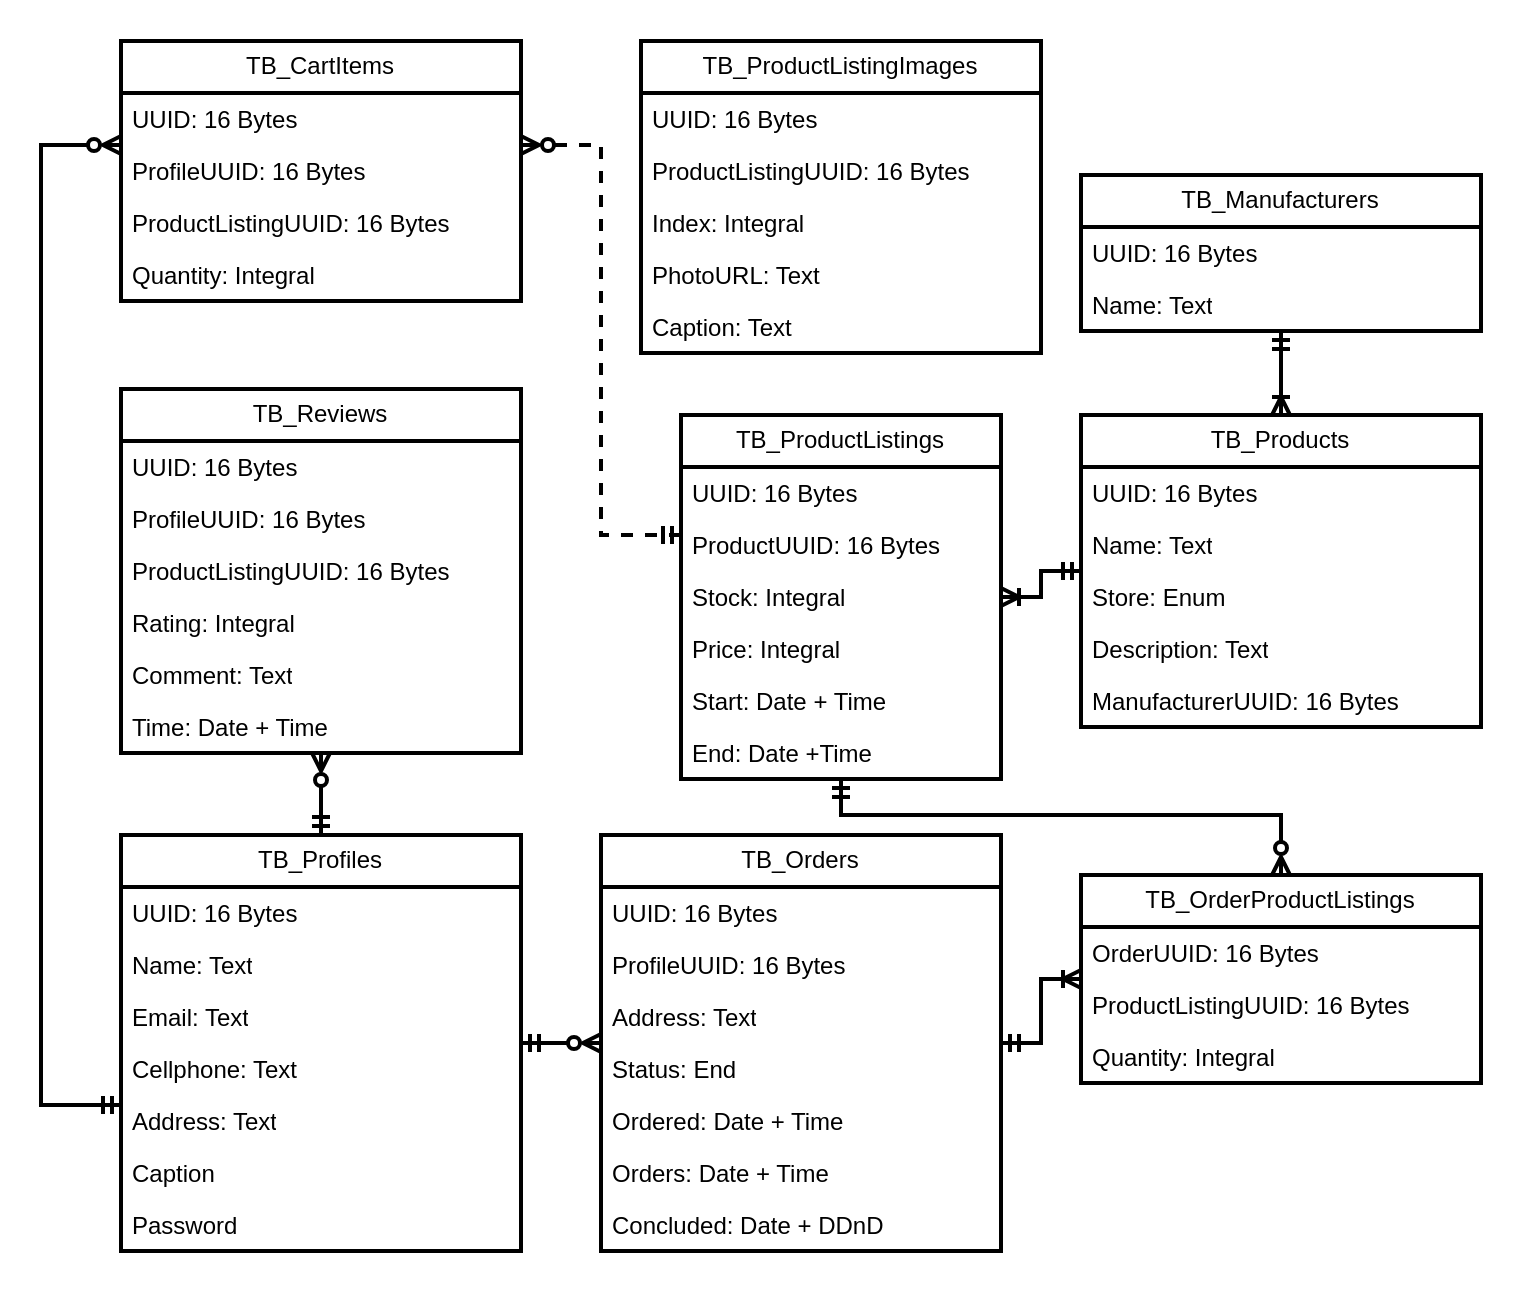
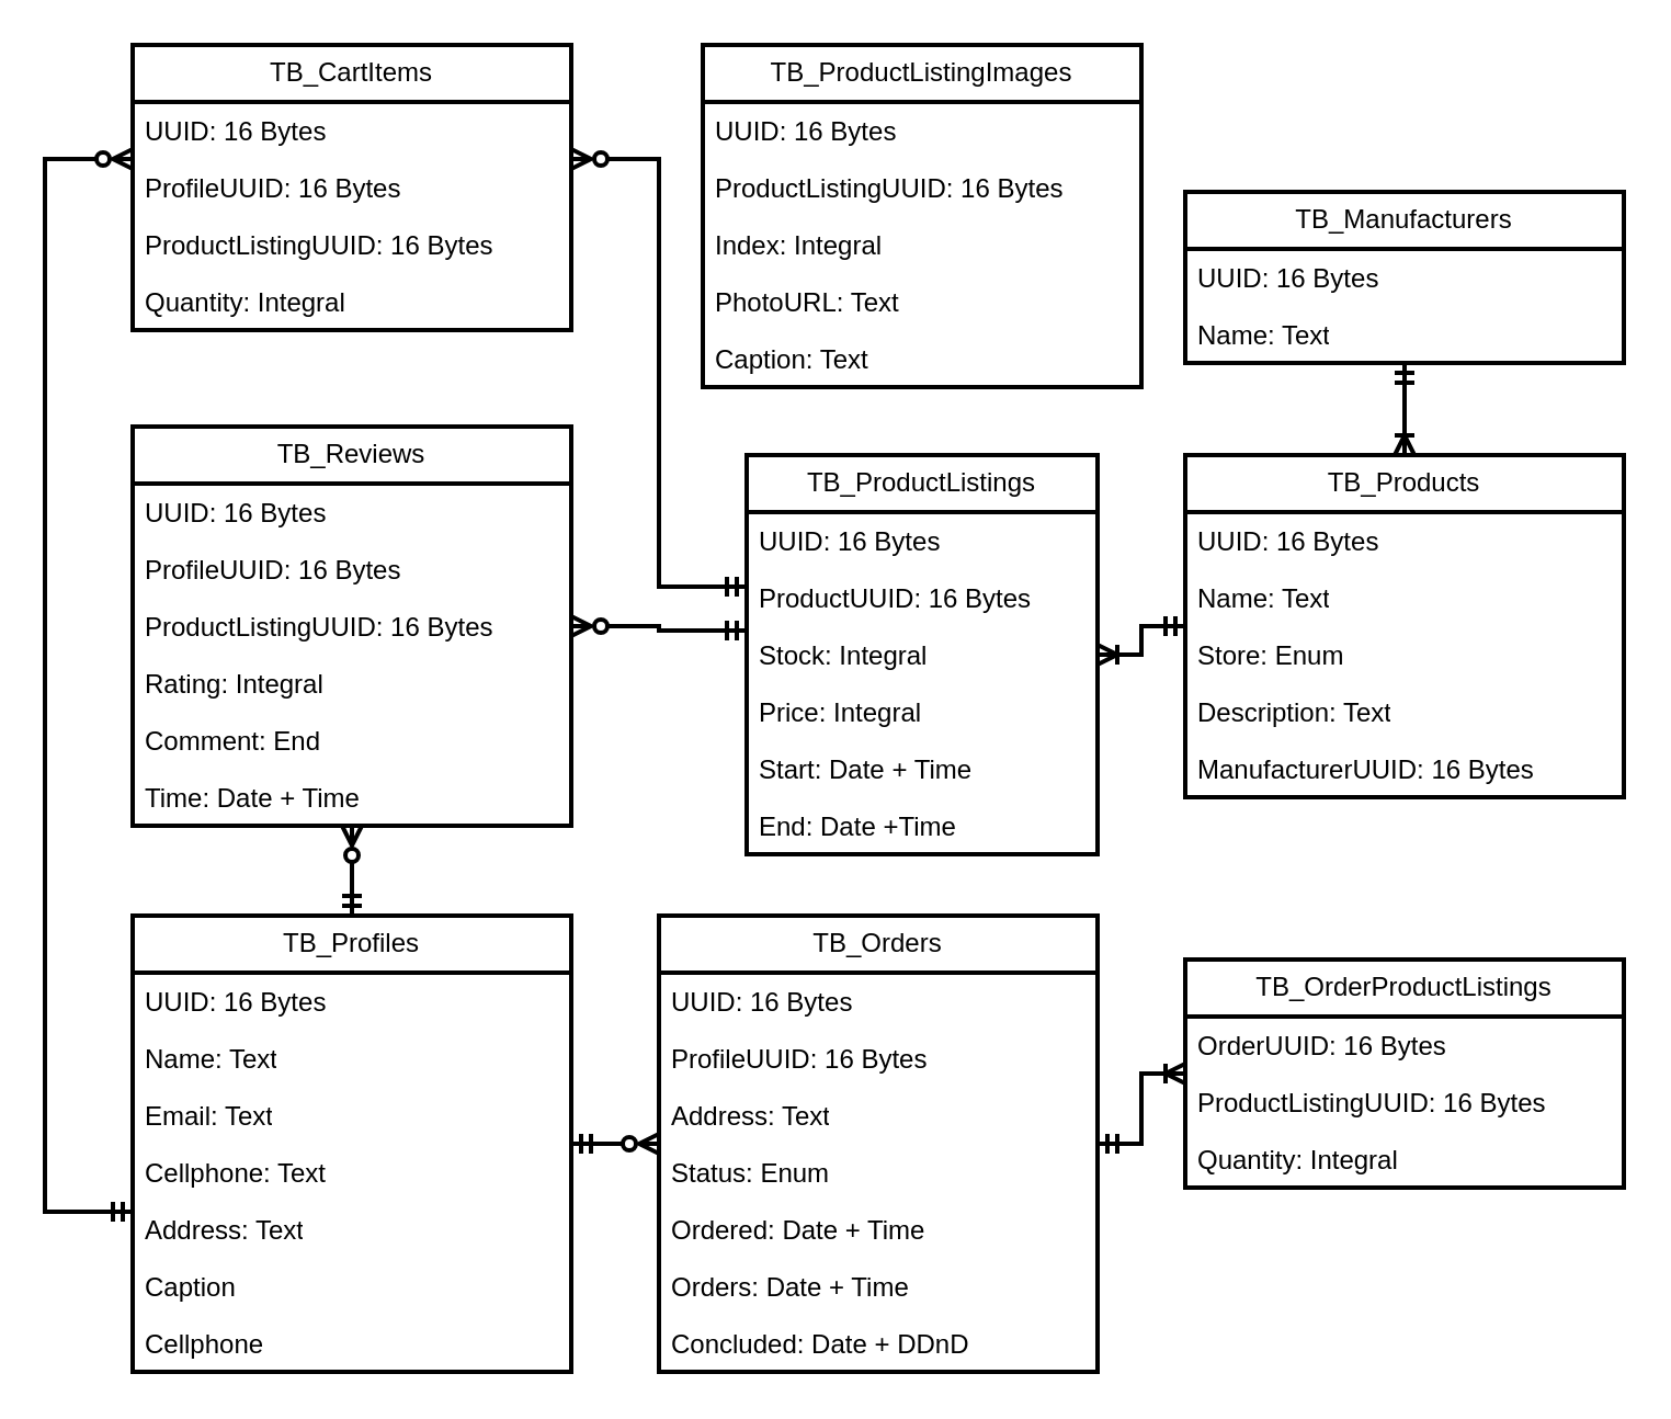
- <mxCell id="63" style="edgeStyle=orthogonalEdgeStyle;rounded=0;orthogonalLoop=1;jettySize=auto;html=1;endArrow=ERmandOne;endFill=0;startArrow=ERzeroToMany;startFill=0;strokeWidth=2;dashed=1;" parent="1" source="64" target="3" edge="1"><mxGeometry relative="1" as="geometry"><Array as="points"><mxPoint y="72" x="300" /><mxPoint y="267" x="300" /></Array></mxGeometry></mxCell>
+ <mxCell id="63" style="edgeStyle=orthogonalEdgeStyle;rounded=0;orthogonalLoop=1;jettySize=auto;html=1;endArrow=ERmandOne;endFill=0;startArrow=ERzeroToMany;startFill=0;strokeWidth=2;" parent="1" source="64" target="3" edge="1"><mxGeometry relative="1" as="geometry"><Array as="points"><mxPoint y="72" x="300" /><mxPoint y="267" x="300" /></Array></mxGeometry></mxCell>
+ <mxCell id="53" style="edgeStyle=orthogonalEdgeStyle;rounded=0;orthogonalLoop=1;jettySize=auto;html=1;endArrow=ERmandOne;endFill=0;startArrow=ERzeroToMany;startFill=0;strokeWidth=2;" parent="1" source="54" target="3" edge="1"><mxGeometry relative="1" as="geometry"><Array as="points"><mxPoint y="285" x="300" /><mxPoint y="287" x="300" /></Array></mxGeometry></mxCell>
- <mxCell id="59" value="Comment: Text" style="text;strokeColor=none;fillColor=none;align=left;verticalAlign=top;spacingLeft=4;spacingRight=4;overflow=hidden;rotatable=0;points=[[0,0.5],[1,0.5]];portConstraint=eastwest;whiteSpace=wrap;html=1;strokeWidth=2;" parent="54" vertex="1"><mxGeometry y="130" width="200" height="26" as="geometry" /></mxCell>
+ <mxCell id="59" value="Comment: End" style="text;strokeColor=none;fillColor=none;align=left;verticalAlign=top;spacingLeft=4;spacingRight=4;overflow=hidden;rotatable=0;points=[[0,0.5],[1,0.5]];portConstraint=eastwest;whiteSpace=wrap;html=1;strokeWidth=2;" parent="54" vertex="1"><mxGeometry y="130" width="200" height="26" as="geometry" /></mxCell>
- <mxCell id="46" style="edgeStyle=orthogonalEdgeStyle;rounded=0;orthogonalLoop=1;jettySize=auto;html=1;endArrow=ERmandOne;endFill=0;startArrow=ERzeroToMany;startFill=0;strokeWidth=2;" parent="1" source="47" target="3" edge="1"><mxGeometry relative="1" as="geometry"><Array as="points"><mxPoint x="640" y="407" /><mxPoint x="420" y="407" /></Array></mxGeometry></mxCell>
- <mxCell id="41" value="Status: End" style="text;strokeColor=none;fillColor=none;align=left;verticalAlign=top;spacingLeft=4;spacingRight=4;overflow=hidden;rotatable=0;points=[[0,0.5],[1,0.5]];portConstraint=eastwest;whiteSpace=wrap;html=1;strokeWidth=2;" parent="37" vertex="1"><mxGeometry y="104" width="200" height="26" as="geometry" /></mxCell>
+ <mxCell id="41" value="Status: Enum" style="text;strokeColor=none;fillColor=none;align=left;verticalAlign=top;spacingLeft=4;spacingRight=4;overflow=hidden;rotatable=0;points=[[0,0.5],[1,0.5]];portConstraint=eastwest;whiteSpace=wrap;html=1;strokeWidth=2;" parent="37" vertex="1"><mxGeometry y="104" width="200" height="26" as="geometry" /></mxCell>
- <mxCell id="33" value="Password" style="text;strokeColor=none;fillColor=none;align=left;verticalAlign=top;spacingLeft=4;spacingRight=4;overflow=hidden;rotatable=0;points=[[0,0.5],[1,0.5]];portConstraint=eastwest;whiteSpace=wrap;html=1;strokeWidth=2;" parent="26" vertex="1"><mxGeometry y="182" width="200" height="26" as="geometry" /></mxCell>
+ <mxCell id="33" value="Cellphone" style="text;strokeColor=none;fillColor=none;align=left;verticalAlign=top;spacingLeft=4;spacingRight=4;overflow=hidden;rotatable=0;points=[[0,0.5],[1,0.5]];portConstraint=eastwest;whiteSpace=wrap;html=1;strokeWidth=2;" parent="26" vertex="1"><mxGeometry y="182" width="200" height="26" as="geometry" /></mxCell>
